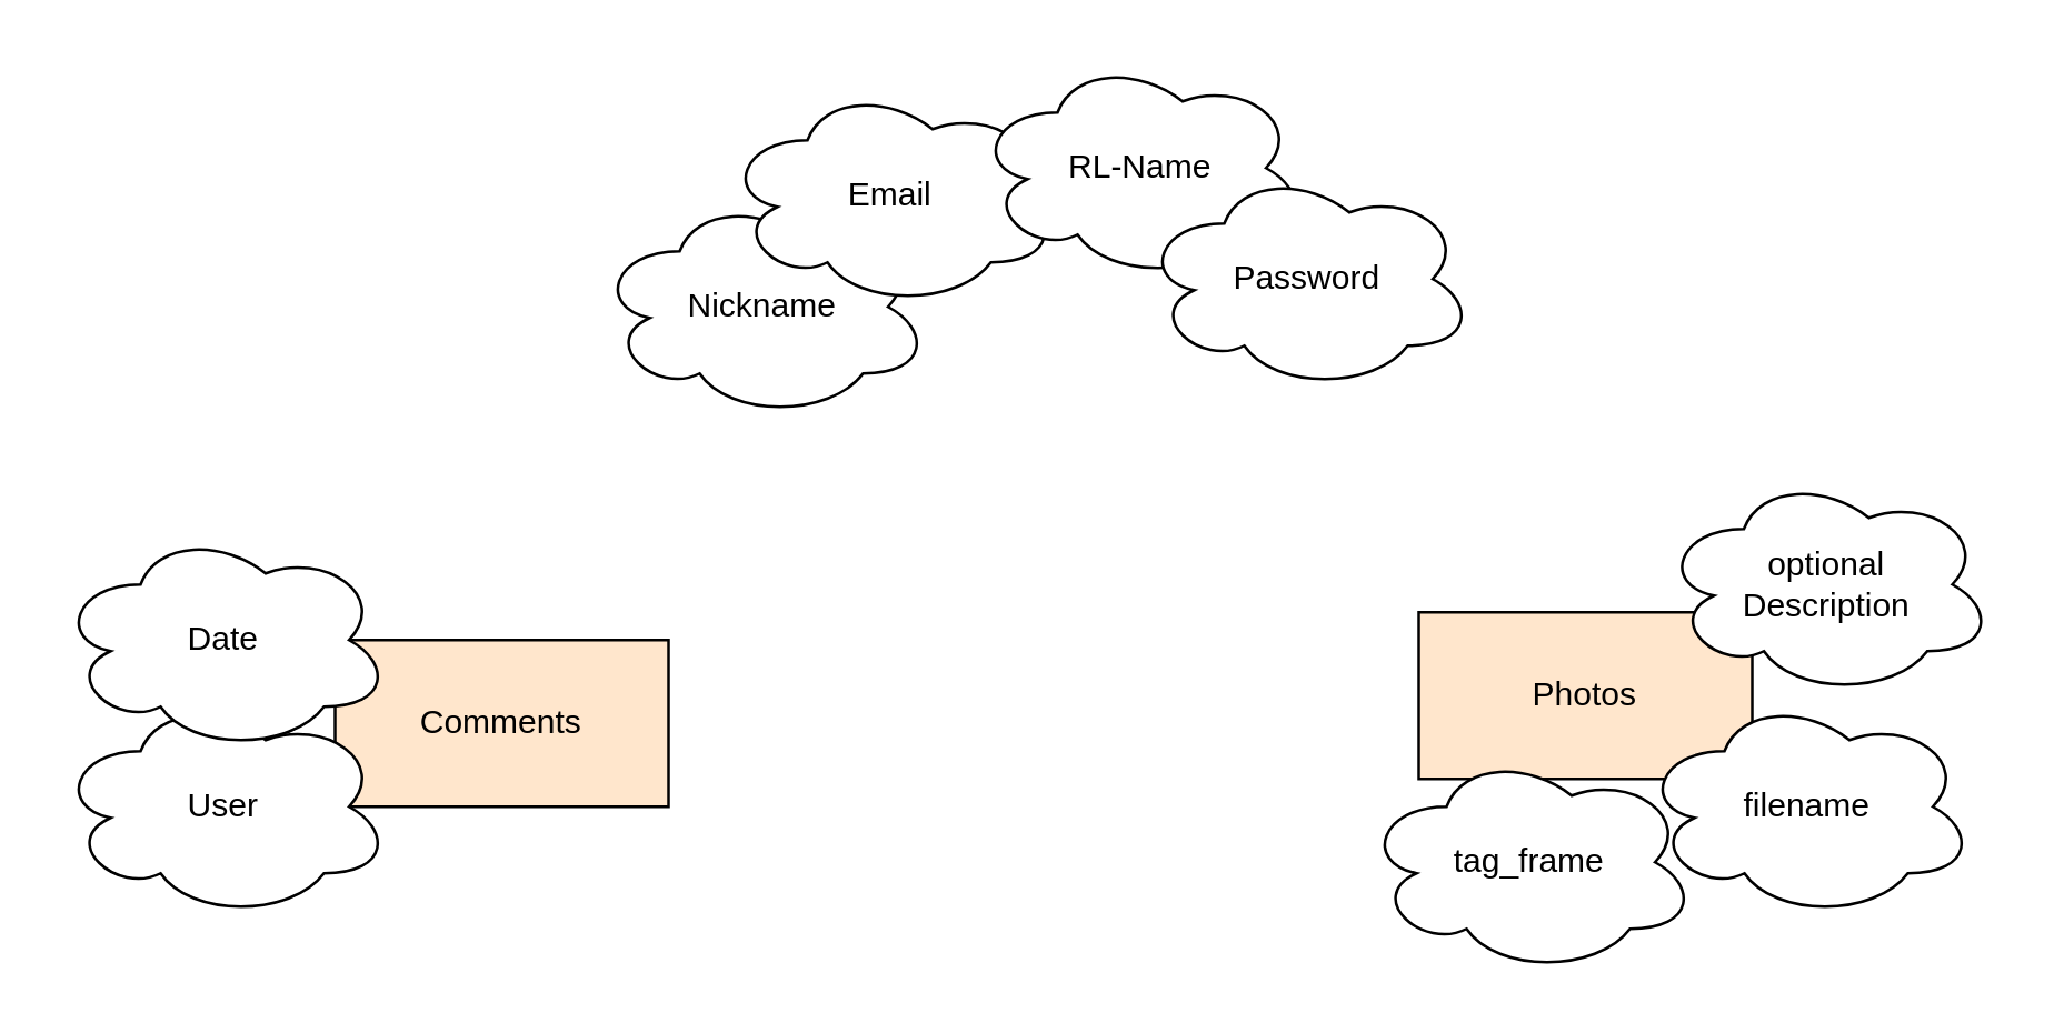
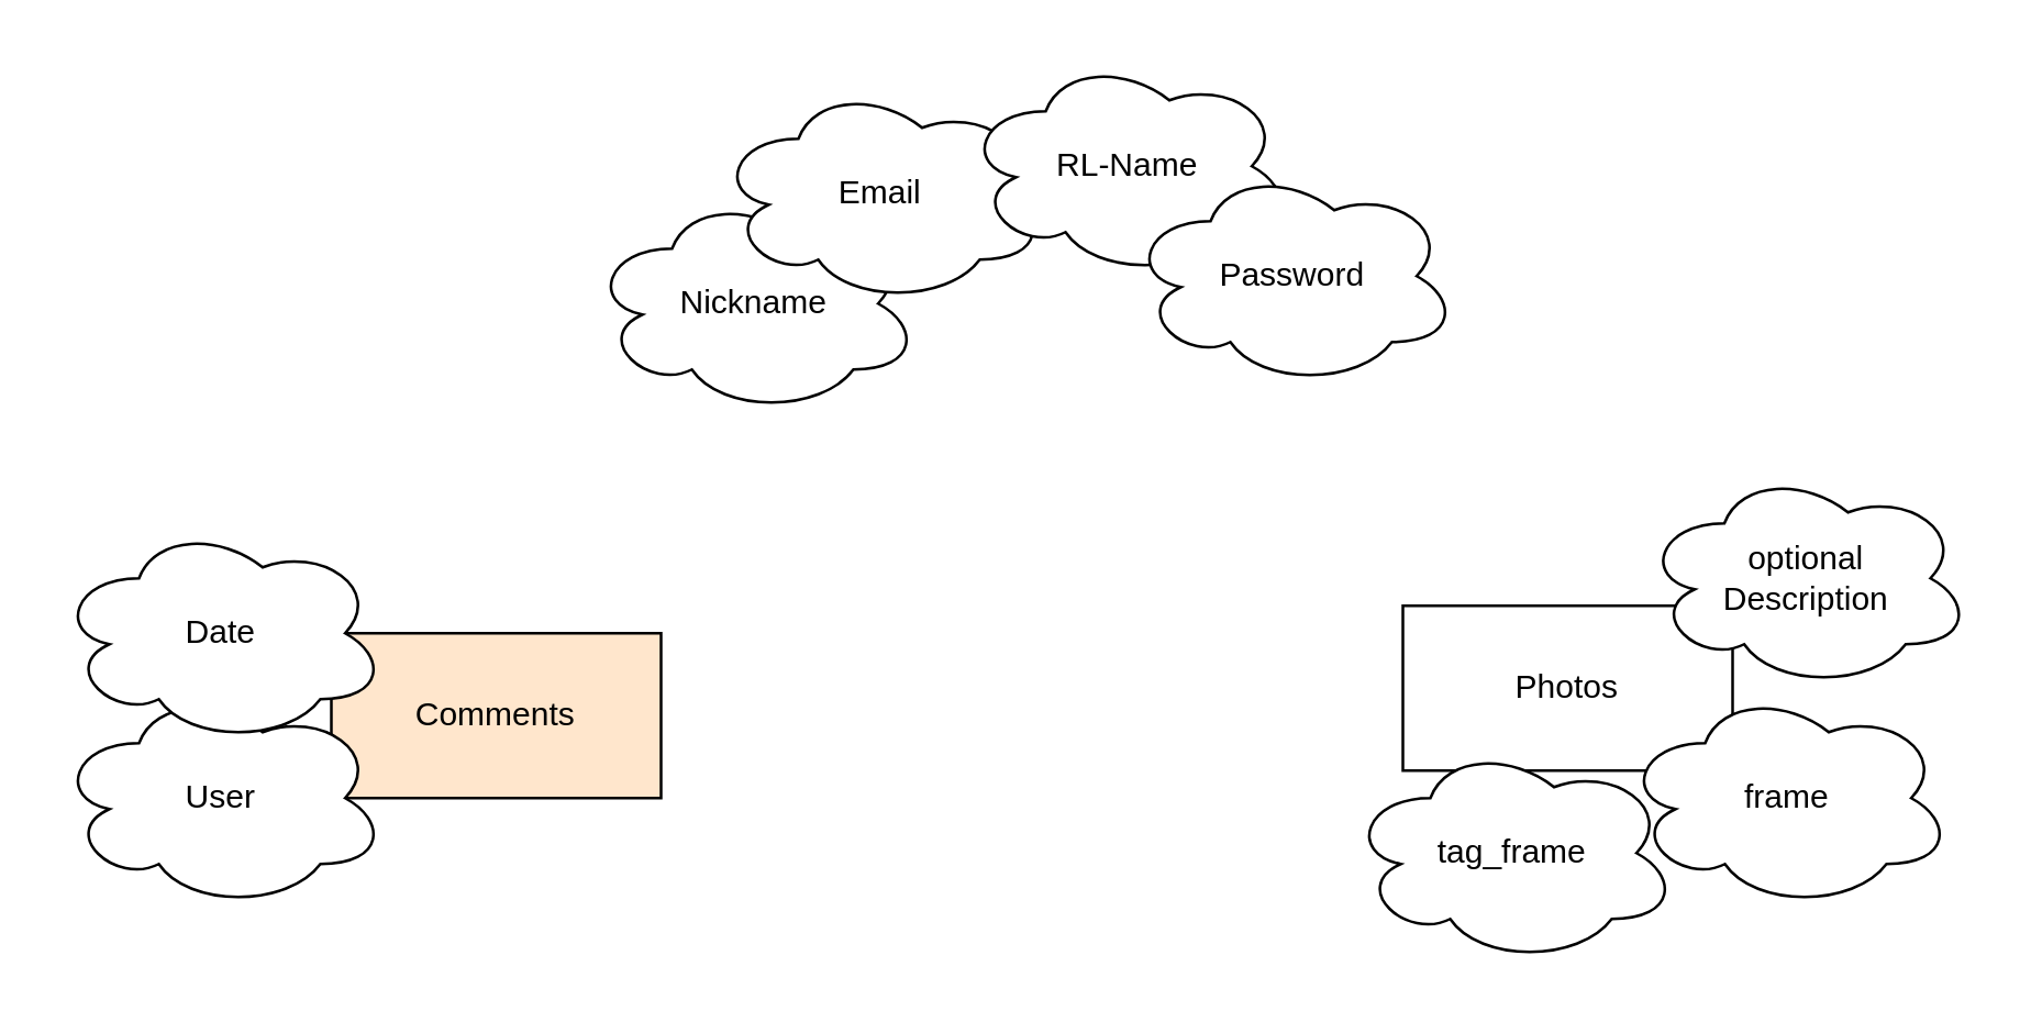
- <mxCell id="9" value="Photos" style="rounded=0;whiteSpace=wrap;html=1;fillColor=#ffe6cc;" vertex="1" parent="1"><mxGeometry x="510" y="220" width="120" height="60" as="geometry" /></mxCell>
+ <mxCell id="9" value="Photos" style="rounded=0;whiteSpace=wrap;html=1;" vertex="1" parent="1"><mxGeometry x="510" y="220" width="120" height="60" as="geometry" /></mxCell>
- <mxCell id="10" value="filename" style="ellipse;shape=cloud;whiteSpace=wrap;html=1;" vertex="1" parent="1"><mxGeometry x="590" y="250" width="120" height="80" as="geometry" /></mxCell>
+ <mxCell id="10" value="frame" style="ellipse;shape=cloud;whiteSpace=wrap;html=1;" vertex="1" parent="1"><mxGeometry x="590" y="250" width="120" height="80" as="geometry" /></mxCell>
